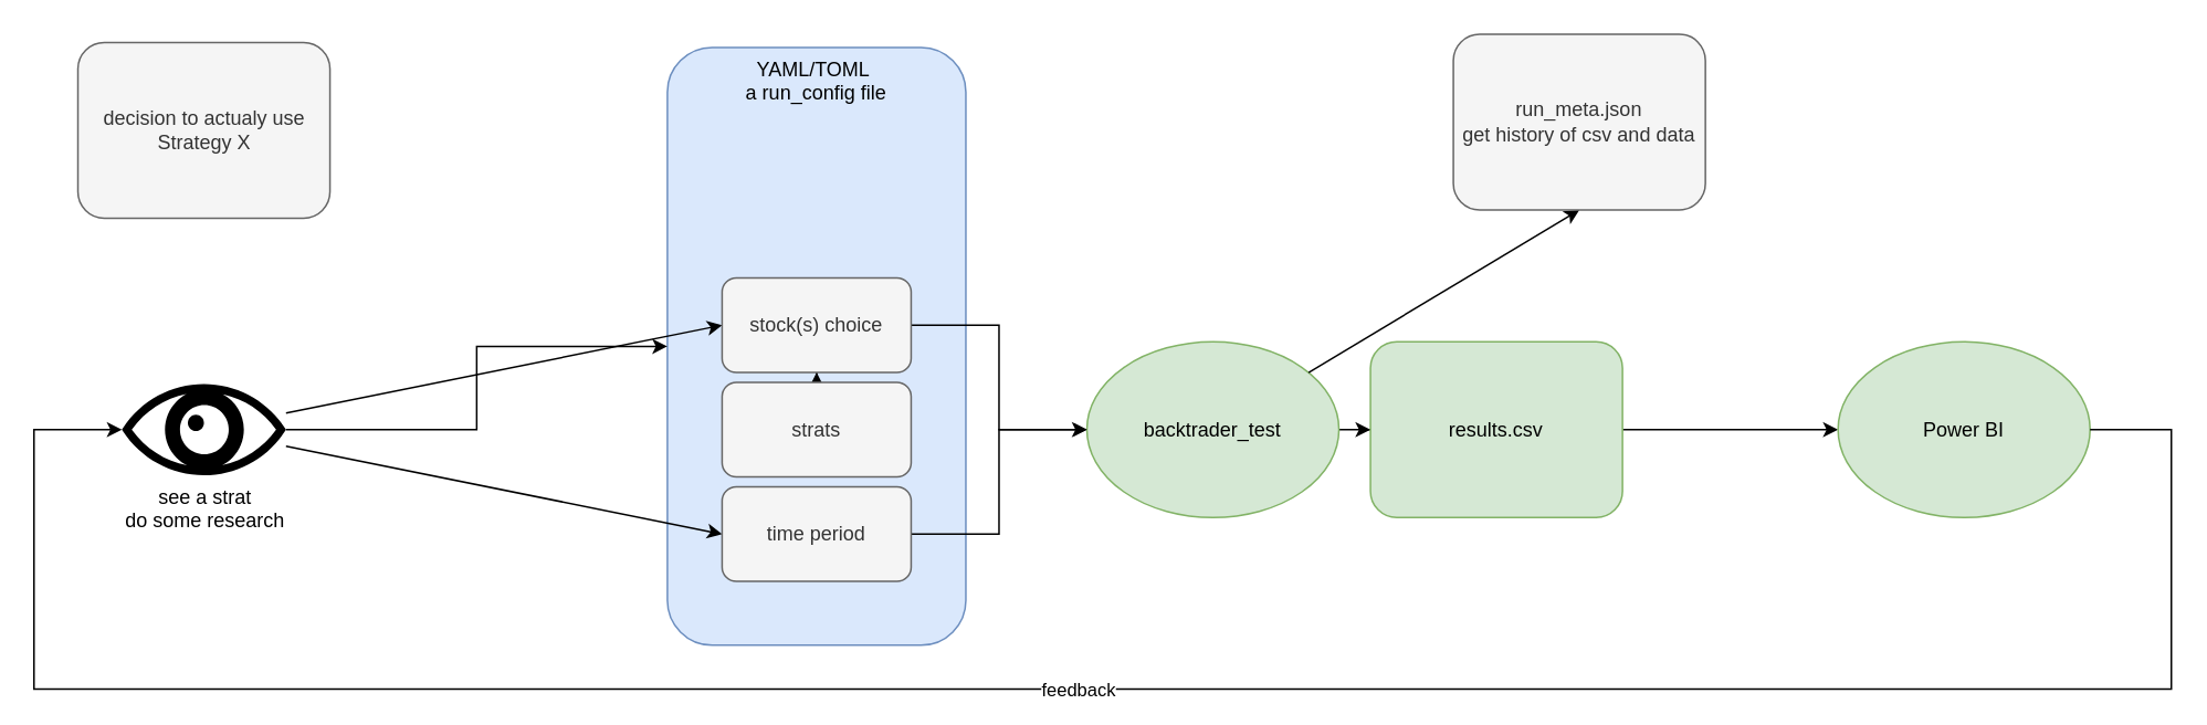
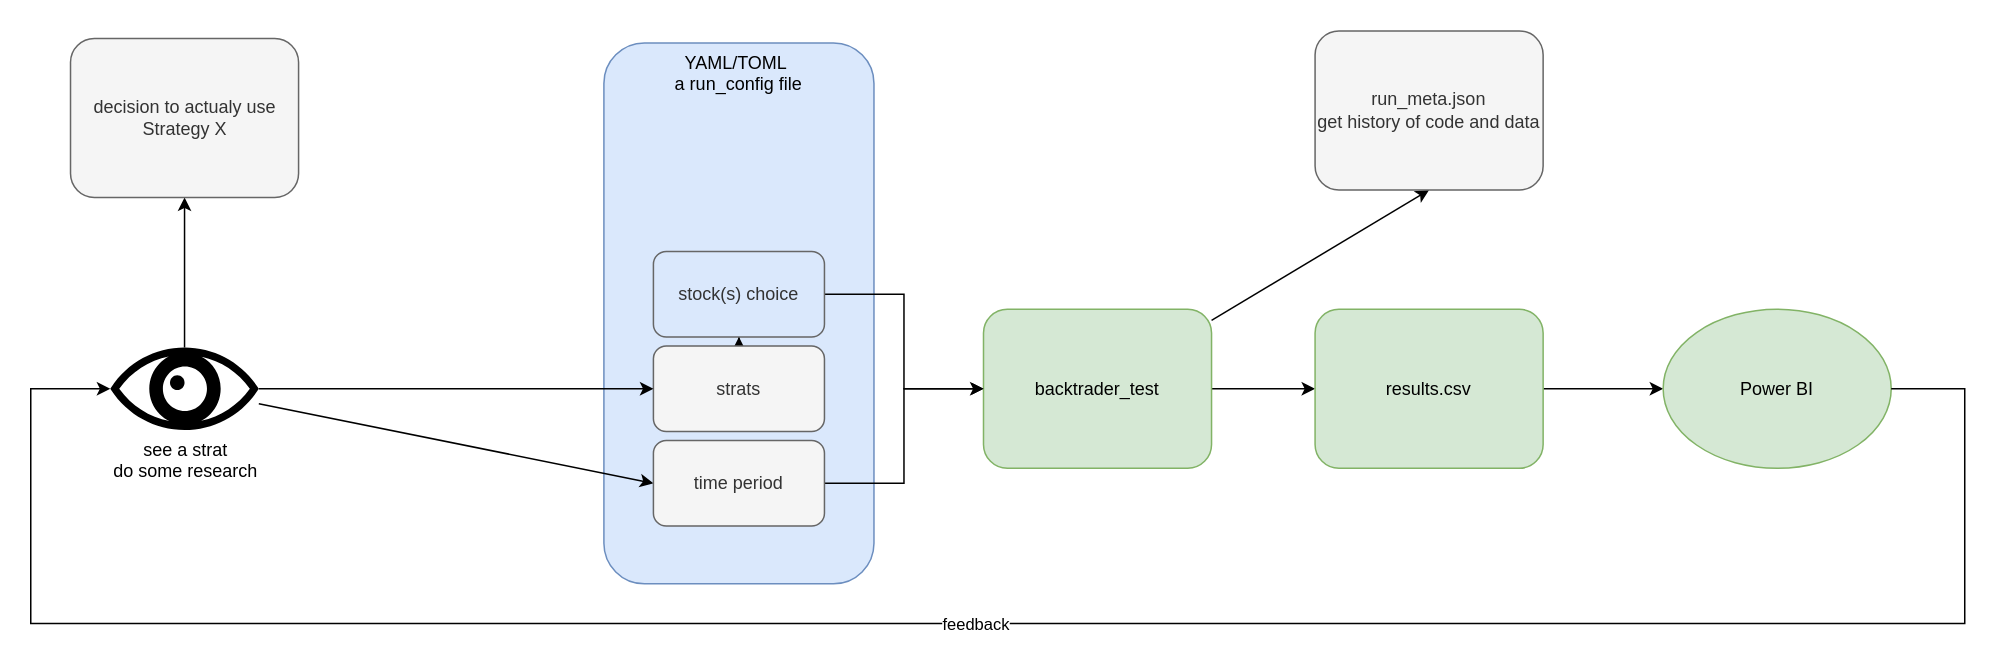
- <mxCell id="23" value="run_meta.json&lt;div&gt;get history of csv and data&lt;/div&gt;" style="rounded=1;whiteSpace=wrap;html=1;fillColor=#f5f5f5;fontColor=#333333;strokeColor=#666666;" parent="1" vertex="1"><mxGeometry x="876" y="20" width="152" height="106" as="geometry" /></mxCell>
+ <mxCell id="23" value="run_meta.json&lt;div&gt;get history of code and data&lt;/div&gt;" style="rounded=1;whiteSpace=wrap;html=1;fillColor=#f5f5f5;fontColor=#333333;strokeColor=#666666;" parent="1" vertex="1"><mxGeometry x="876" y="20" width="152" height="106" as="geometry" /></mxCell>
- <mxCell id="17" value="stock(s) choice" style="rounded=1;whiteSpace=wrap;html=1;fillColor=#f5f5f5;fontColor=#333333;strokeColor=#666666;" parent="1" vertex="1"><mxGeometry x="435" y="167" width="114" height="57" as="geometry" /></mxCell>
+ <mxCell id="17" value="stock(s) choice" style="rounded=1;whiteSpace=wrap;html=1;fillColor=#dae8fc;fontColor=#333333;strokeColor=#666666;" parent="1" vertex="1"><mxGeometry x="435" y="167" width="114" height="57" as="geometry" /></mxCell>
- <mxCell id="10" style="edgeStyle=orthogonalEdgeStyle;rounded=0;orthogonalLoop=1;jettySize=auto;html=1;" parent="1" source="11" target="2" edge="1"><mxGeometry relative="1" as="geometry"><mxPoint x="103" y="76" as="targetPoint" /></mxGeometry></mxCell>
+ <mxCell id="10" style="edgeStyle=orthogonalEdgeStyle;rounded=0;orthogonalLoop=1;jettySize=auto;html=1;" parent="1" source="11" target="22" edge="1"><mxGeometry relative="1" as="geometry"><mxPoint x="103" y="76" as="targetPoint" /></mxGeometry></mxCell>
- <mxCell id="8" style="rounded=0;orthogonalLoop=1;jettySize=auto;html=1;entryX=0;entryY=0.5;entryDx=0;entryDy=0;" parent="1" source="11" target="17" edge="1"><mxGeometry relative="1" as="geometry" /></mxCell>
+ <mxCell id="7" style="rounded=0;orthogonalLoop=1;jettySize=auto;html=1;" parent="1" source="11" target="6" edge="1"><mxGeometry relative="1" as="geometry" /></mxCell>
- <mxCell id="4" value="backtrader_test" style="ellipse;whiteSpace=wrap;html=1;fillColor=#d5e8d4;strokeColor=#82b366;" parent="1" vertex="1"><mxGeometry x="655" y="205.5" width="152" height="106" as="geometry" /></mxCell>
+ <mxCell id="4" value="backtrader_test" style="rounded=1;whiteSpace=wrap;html=1;fillColor=#d5e8d4;strokeColor=#82b366;" parent="1" vertex="1"><mxGeometry x="655" y="205.5" width="152" height="106" as="geometry" /></mxCell>
- <mxCell id="13" value="results.csv" style="rounded=1;whiteSpace=wrap;html=1;fillColor=#d5e8d4;strokeColor=#82b366;" parent="1" vertex="1"><mxGeometry x="826" y="205.5" width="152" height="106" as="geometry" /></mxCell>
+ <mxCell id="13" value="results.csv" style="rounded=1;whiteSpace=wrap;html=1;fillColor=#d5e8d4;strokeColor=#82b366;" parent="1" vertex="1"><mxGeometry x="876" y="205.5" width="152" height="106" as="geometry" /></mxCell>
